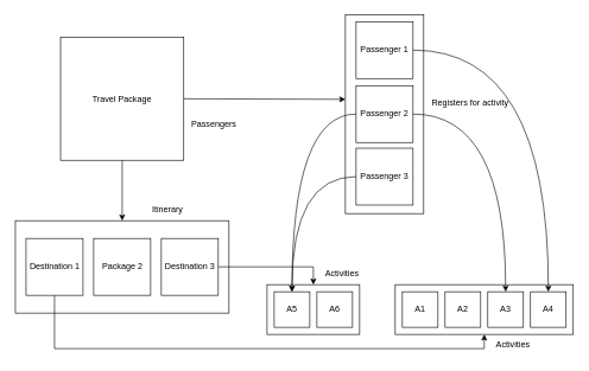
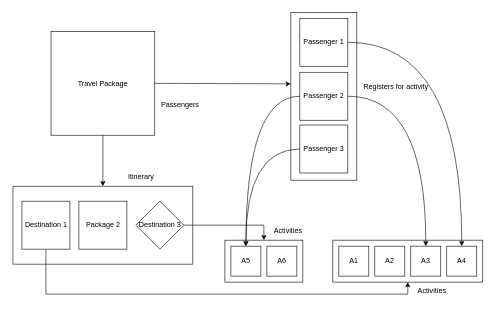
- <mxCell id="10" value="Destination 3" style="whiteSpace=wrap;html=1;aspect=fixed;" vertex="1" parent="1"><mxGeometry x="225.5" y="335" width="80" height="80" as="geometry" /></mxCell>
+ <mxCell id="10" value="Destination 3" style="rhombus;whiteSpace=wrap;html=1;aspect=fixed;" vertex="1" parent="1"><mxGeometry x="225.5" y="335" width="80" height="80" as="geometry" /></mxCell>
